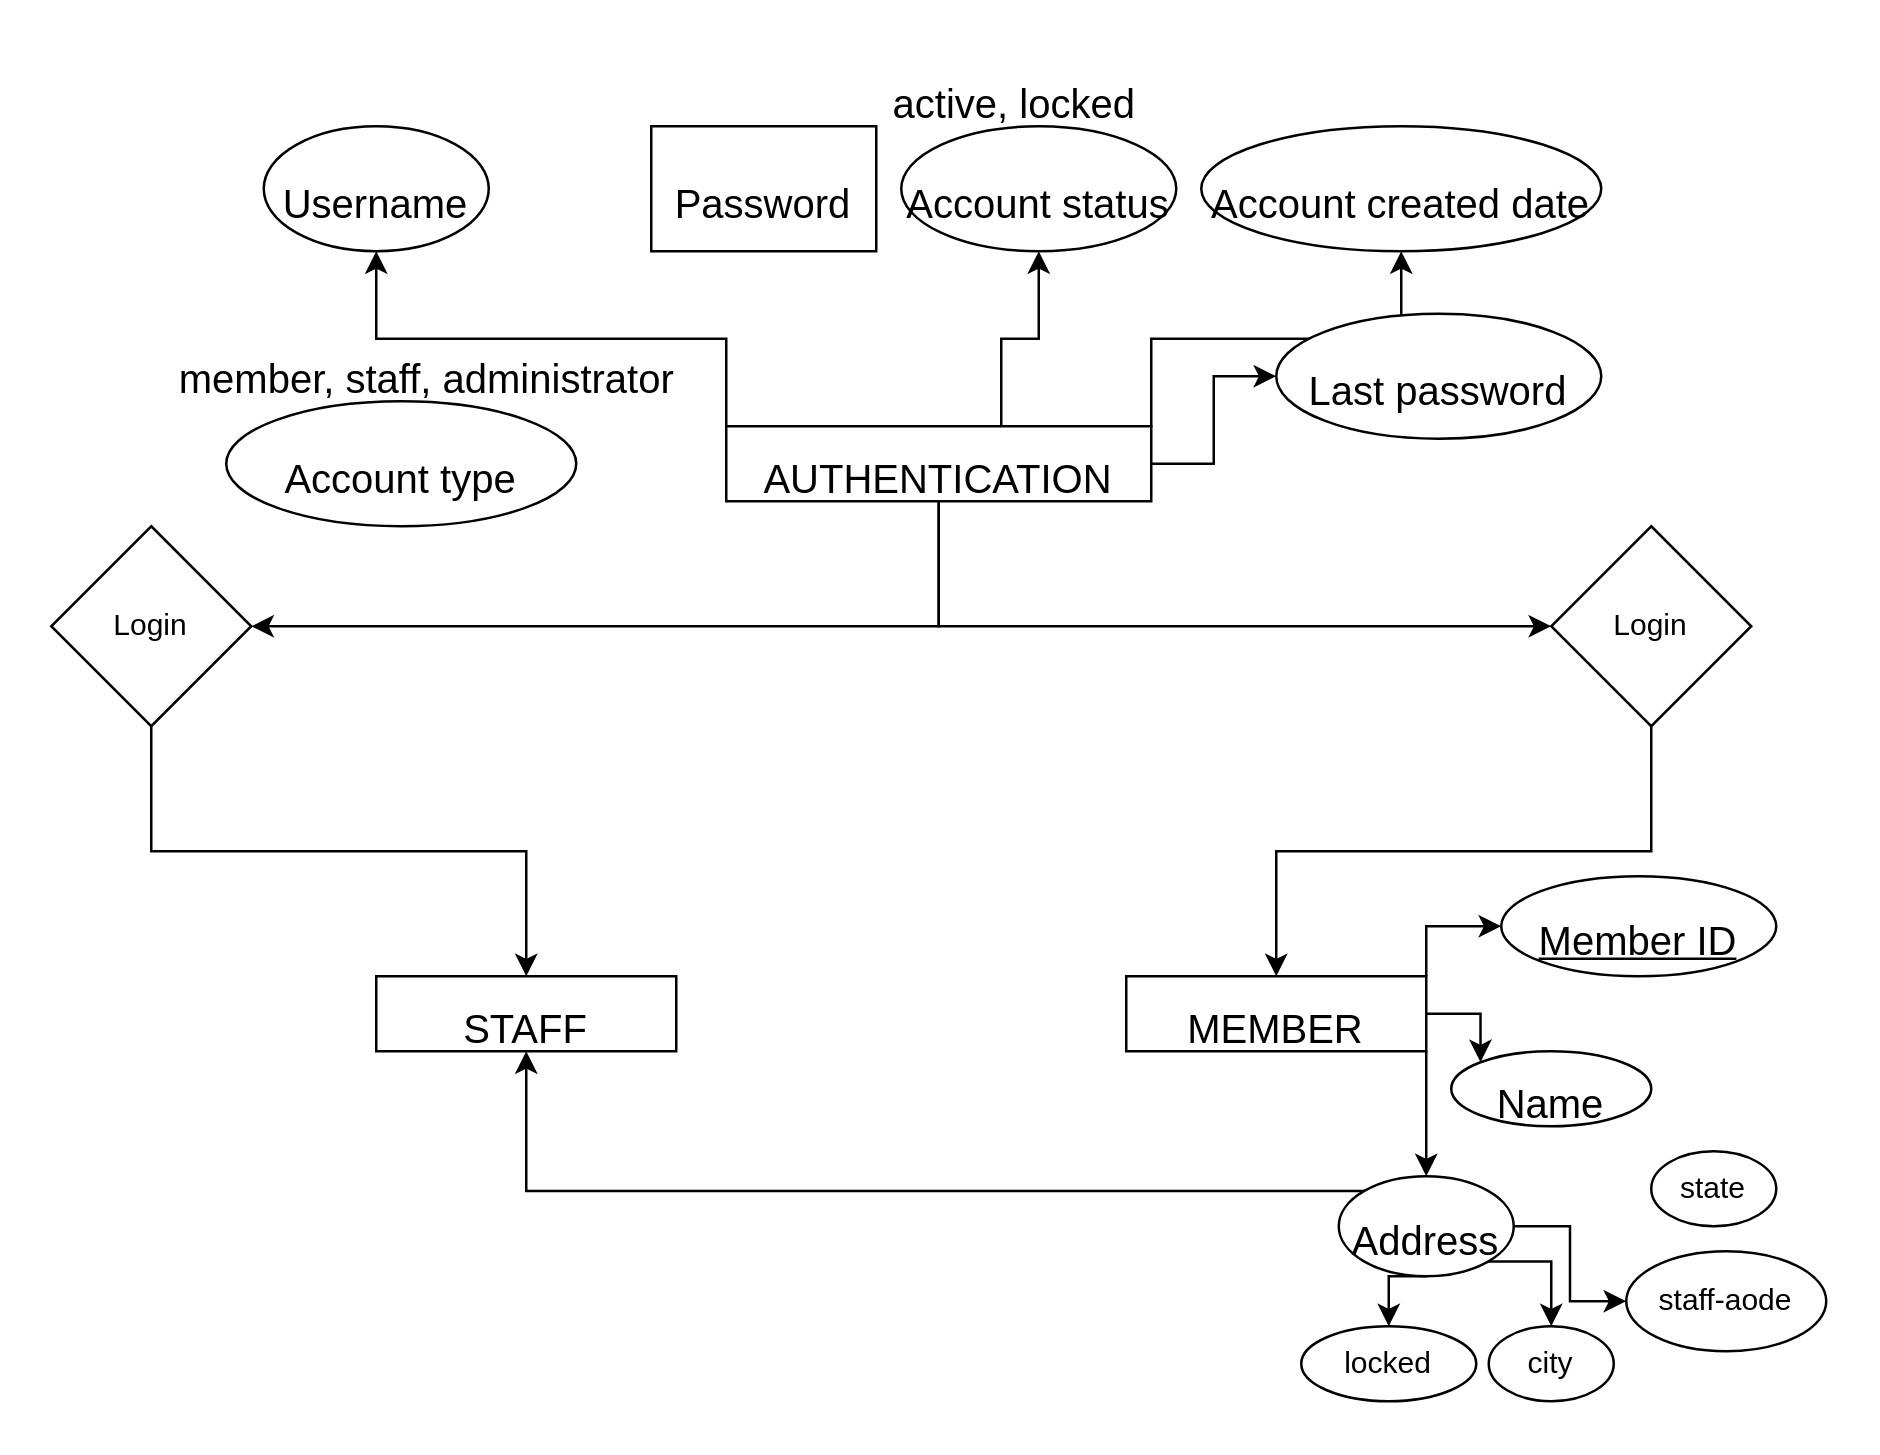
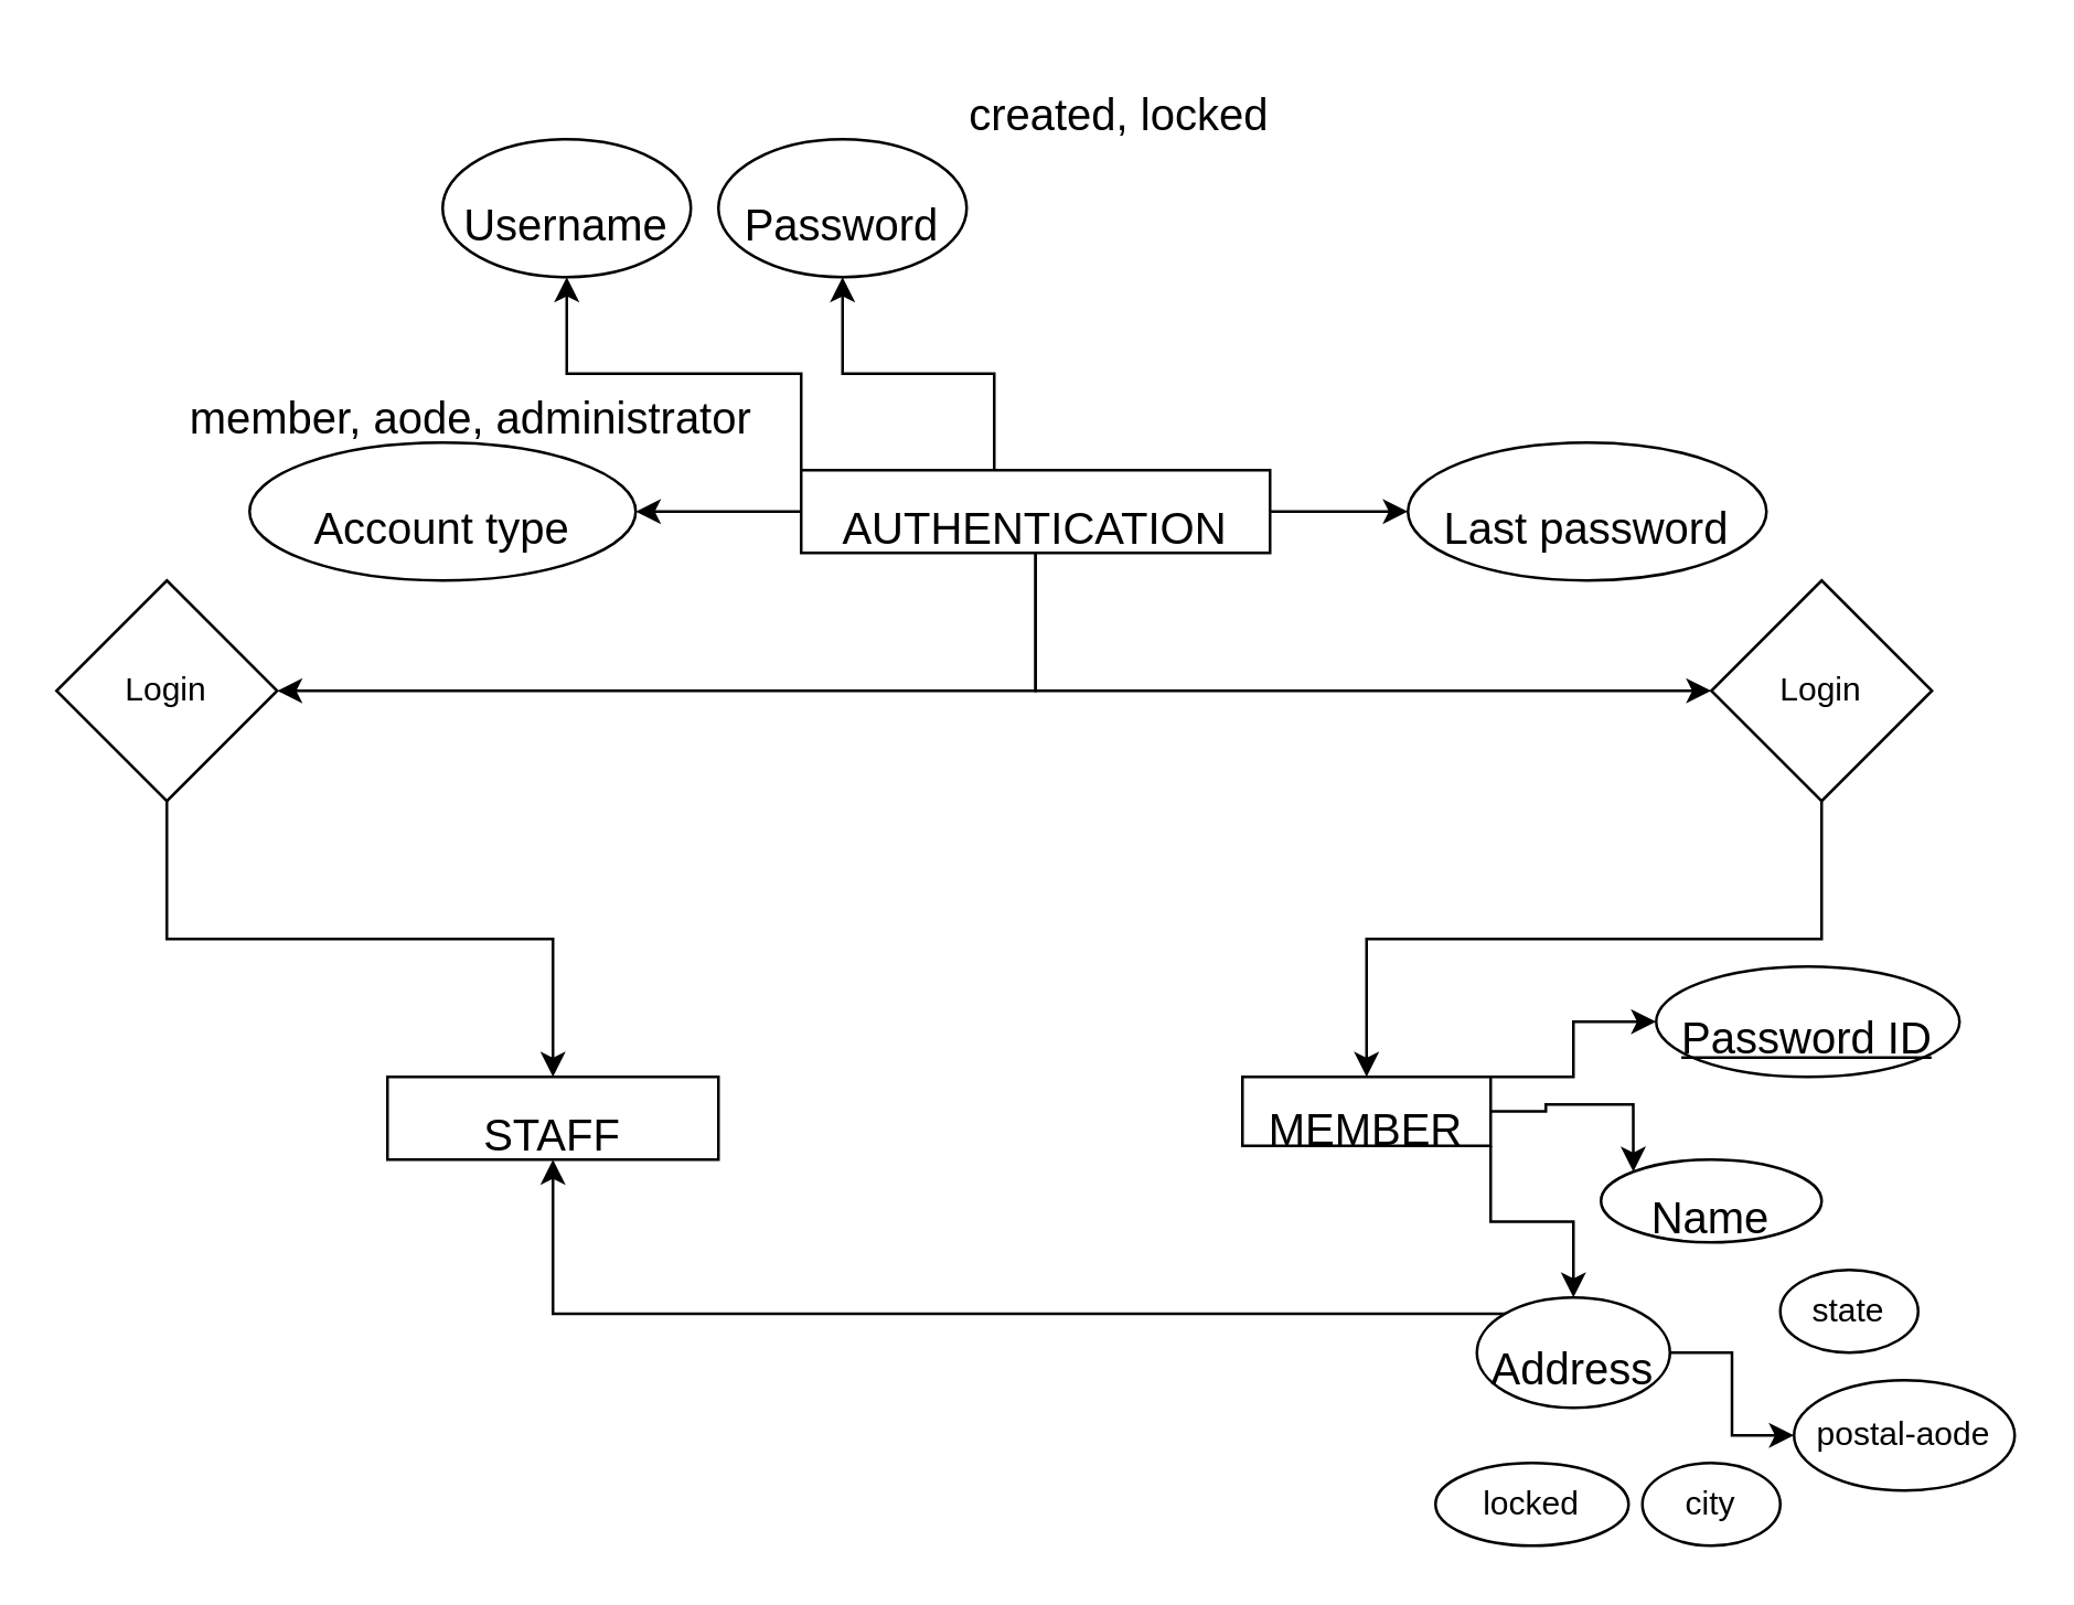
- <mxCell id="17" value="&lt;p data-darkreader-inline-color=&quot;&quot; data-darkreader-inline-bgcolor=&quot;&quot; data-darkreader-inline-bgimage=&quot;&quot; style=&quot;line-height: 1px; margin-bottom: 0cm; background: transparent; color: rgb(0, 0, 0); font-size: medium; text-align: start; --darkreader-inline-bgimage: initial; --darkreader-inline-bgcolor: transparent; --darkreader-inline-color: #e8e6e3;&quot;&gt;active, locked&lt;/p&gt;" style="text;html=1;align=center;verticalAlign=middle;resizable=0;points=[];autosize=1;strokeColor=none;fillColor=none;" vertex="1" parent="1"><mxGeometry x="345" y="20" width="120" height="30" as="geometry" /></mxCell>
+ <mxCell id="17" value="&lt;p data-darkreader-inline-color=&quot;&quot; data-darkreader-inline-bgcolor=&quot;&quot; data-darkreader-inline-bgimage=&quot;&quot; style=&quot;line-height: 1px; margin-bottom: 0cm; background: transparent; color: rgb(0, 0, 0); font-size: medium; text-align: start; --darkreader-inline-bgimage: initial; --darkreader-inline-bgcolor: transparent; --darkreader-inline-color: #e8e6e3;&quot;&gt;created, locked&lt;/p&gt;" style="text;html=1;align=center;verticalAlign=middle;resizable=0;points=[];autosize=1;strokeColor=none;fillColor=none;" vertex="1" parent="1"><mxGeometry x="345" y="20" width="120" height="30" as="geometry" /></mxCell>
- <mxCell id="11" value="&lt;p data-darkreader-inline-color=&quot;&quot; data-darkreader-inline-bgcolor=&quot;&quot; data-darkreader-inline-bgimage=&quot;&quot; style=&quot;line-height: 1px; margin-bottom: 0cm; background: transparent; color: rgb(0, 0, 0); font-size: medium; text-align: start; --darkreader-inline-bgimage: initial; --darkreader-inline-bgcolor: transparent; --darkreader-inline-color: #e8e6e3;&quot;&gt;Username&lt;/p&gt;" style="ellipse;whiteSpace=wrap;html=1;" vertex="1" parent="1"><mxGeometry x="105" y="50" width="90" height="50" as="geometry" /></mxCell>
+ <mxCell id="11" value="&lt;p data-darkreader-inline-color=&quot;&quot; data-darkreader-inline-bgcolor=&quot;&quot; data-darkreader-inline-bgimage=&quot;&quot; style=&quot;line-height: 1px; margin-bottom: 0cm; background: transparent; color: rgb(0, 0, 0); font-size: medium; text-align: start; --darkreader-inline-bgimage: initial; --darkreader-inline-bgcolor: transparent; --darkreader-inline-color: #e8e6e3;&quot;&gt;Username&lt;/p&gt;" style="ellipse;whiteSpace=wrap;html=1;" vertex="1" parent="1"><mxGeometry x="160" y="50" width="90" height="50" as="geometry" /></mxCell>
- <mxCell id="12" value="&lt;p data-darkreader-inline-color=&quot;&quot; data-darkreader-inline-bgcolor=&quot;&quot; data-darkreader-inline-bgimage=&quot;&quot; style=&quot;line-height: 1px; margin-bottom: 0cm; background: transparent; color: rgb(0, 0, 0); font-size: medium; text-align: start; --darkreader-inline-bgimage: initial; --darkreader-inline-bgcolor: transparent; --darkreader-inline-color: #e8e6e3;&quot;&gt;Password&lt;/p&gt;" style="whiteSpace=wrap;html=1;rounded=0;" vertex="1" parent="1"><mxGeometry x="260" y="50" width="90" height="50" as="geometry" /></mxCell>
+ <mxCell id="12" value="&lt;p data-darkreader-inline-color=&quot;&quot; data-darkreader-inline-bgcolor=&quot;&quot; data-darkreader-inline-bgimage=&quot;&quot; style=&quot;line-height: 1px; margin-bottom: 0cm; background: transparent; color: rgb(0, 0, 0); font-size: medium; text-align: start; --darkreader-inline-bgimage: initial; --darkreader-inline-bgcolor: transparent; --darkreader-inline-color: #e8e6e3;&quot;&gt;Password&lt;/p&gt;" style="ellipse;whiteSpace=wrap;html=1;" vertex="1" parent="1"><mxGeometry x="260" y="50" width="90" height="50" as="geometry" /></mxCell>
- <mxCell id="13" value="&lt;p data-darkreader-inline-color=&quot;&quot; data-darkreader-inline-bgcolor=&quot;&quot; data-darkreader-inline-bgimage=&quot;&quot; style=&quot;line-height: 1px; margin-bottom: 0cm; background: transparent; color: rgb(0, 0, 0); font-size: medium; text-align: start; --darkreader-inline-bgimage: initial; --darkreader-inline-bgcolor: transparent; --darkreader-inline-color: #e8e6e3;&quot;&gt;Account status&lt;/p&gt;" style="ellipse;whiteSpace=wrap;html=1;" vertex="1" parent="1"><mxGeometry x="360" y="50" width="110" height="50" as="geometry" /></mxCell>
- <mxCell id="14" value="&lt;p data-darkreader-inline-color=&quot;&quot; data-darkreader-inline-bgcolor=&quot;&quot; data-darkreader-inline-bgimage=&quot;&quot; style=&quot;line-height: 1px; margin-bottom: 0cm; background: transparent; color: rgb(0, 0, 0); font-size: medium; text-align: start; --darkreader-inline-bgimage: initial; --darkreader-inline-bgcolor: transparent; --darkreader-inline-color: #e8e6e3;&quot;&gt;Account created date&lt;/p&gt;" style="ellipse;whiteSpace=wrap;html=1;" vertex="1" parent="1"><mxGeometry x="480" y="50" width="160" height="50" as="geometry" /></mxCell>
+ <mxCell id="6" style="edgeStyle=orthogonalEdgeStyle;rounded=0;orthogonalLoop=1;jettySize=auto;html=1;exitX=0.25;exitY=0;exitDx=0;exitDy=0;entryX=0.5;entryY=1;entryDx=0;entryDy=0;" edge="1" parent="1" source="10" target="12"><mxGeometry relative="1" as="geometry"><Array as="points"><mxPoint x="360" y="170" /><mxPoint x="360" y="135" /><mxPoint x="305" y="135" /></Array></mxGeometry></mxCell>
- <mxCell id="5" style="edgeStyle=orthogonalEdgeStyle;rounded=0;orthogonalLoop=1;jettySize=auto;html=1;exitX=0.5;exitY=0;exitDx=0;exitDy=0;entryX=0.5;entryY=1;entryDx=0;entryDy=0;" edge="1" parent="1" source="10" target="13"><mxGeometry relative="1" as="geometry"><Array as="points"><mxPoint x="375" y="190" /><mxPoint x="400" y="190" /><mxPoint x="400" y="135" /><mxPoint x="415" y="135" /></Array></mxGeometry></mxCell>
- <mxCell id="4" style="edgeStyle=orthogonalEdgeStyle;rounded=0;orthogonalLoop=1;jettySize=auto;html=1;exitX=0.75;exitY=0;exitDx=0;exitDy=0;entryX=0.5;entryY=1;entryDx=0;entryDy=0;" edge="1" parent="1" source="10" target="14"><mxGeometry relative="1" as="geometry"><Array as="points"><mxPoint x="460" y="170" /><mxPoint x="460" y="135" /><mxPoint x="560" y="135" /></Array></mxGeometry></mxCell>
- <mxCell id="18" value="&lt;p data-darkreader-inline-color=&quot;&quot; data-darkreader-inline-bgcolor=&quot;&quot; data-darkreader-inline-bgimage=&quot;&quot; style=&quot;line-height: 1px; margin-bottom: 0cm; background: transparent; color: rgb(0, 0, 0); font-size: medium; text-align: start; --darkreader-inline-bgimage: initial; --darkreader-inline-bgcolor: transparent; --darkreader-inline-color: #e8e6e3;&quot;&gt;member, staff, administrator&lt;/p&gt;" style="text;html=1;align=center;verticalAlign=middle;resizable=0;points=[];autosize=1;strokeColor=none;fillColor=none;" vertex="1" parent="1"><mxGeometry x="60" y="130" width="220" height="30" as="geometry" /></mxCell>
+ <mxCell id="18" value="&lt;p data-darkreader-inline-color=&quot;&quot; data-darkreader-inline-bgcolor=&quot;&quot; data-darkreader-inline-bgimage=&quot;&quot; style=&quot;line-height: 1px; margin-bottom: 0cm; background: transparent; color: rgb(0, 0, 0); font-size: medium; text-align: start; --darkreader-inline-bgimage: initial; --darkreader-inline-bgcolor: transparent; --darkreader-inline-color: #e8e6e3;&quot;&gt;member, aode, administrator&lt;/p&gt;" style="text;html=1;align=center;verticalAlign=middle;resizable=0;points=[];autosize=1;strokeColor=none;fillColor=none;" vertex="1" parent="1"><mxGeometry x="60" y="130" width="220" height="30" as="geometry" /></mxCell>
- <mxCell id="16" value="&lt;p data-darkreader-inline-color=&quot;&quot; data-darkreader-inline-bgcolor=&quot;&quot; data-darkreader-inline-bgimage=&quot;&quot; style=&quot;line-height: 1px; margin-bottom: 0cm; background: transparent; color: rgb(0, 0, 0); font-size: medium; text-align: start; --darkreader-inline-bgimage: initial; --darkreader-inline-bgcolor: transparent; --darkreader-inline-color: #e8e6e3;&quot;&gt;Last password&lt;/p&gt;" style="ellipse;whiteSpace=wrap;html=1;" vertex="1" parent="1"><mxGeometry x="510" y="125" width="130" height="50" as="geometry" /></mxCell>
+ <mxCell id="16" value="&lt;p data-darkreader-inline-color=&quot;&quot; data-darkreader-inline-bgcolor=&quot;&quot; data-darkreader-inline-bgimage=&quot;&quot; style=&quot;line-height: 1px; margin-bottom: 0cm; background: transparent; color: rgb(0, 0, 0); font-size: medium; text-align: start; --darkreader-inline-bgimage: initial; --darkreader-inline-bgcolor: transparent; --darkreader-inline-color: #e8e6e3;&quot;&gt;Last password&lt;/p&gt;" style="ellipse;whiteSpace=wrap;html=1;" vertex="1" parent="1"><mxGeometry x="510" y="160" width="130" height="50" as="geometry" /></mxCell>
+ <mxCell id="2" style="edgeStyle=orthogonalEdgeStyle;rounded=0;orthogonalLoop=1;jettySize=auto;html=1;exitX=0;exitY=0.5;exitDx=0;exitDy=0;entryX=1;entryY=0.5;entryDx=0;entryDy=0;" edge="1" parent="1" source="10" target="15"><mxGeometry relative="1" as="geometry" /></mxCell>
- <mxCell id="28" value="&lt;p data-darkreader-inline-color=&quot;&quot; data-darkreader-inline-bgcolor=&quot;&quot; data-darkreader-inline-bgimage=&quot;&quot; style=&quot;line-height: 1px; margin-bottom: 0cm; background: transparent; color: rgb(0, 0, 0); font-size: medium; text-align: start; --darkreader-inline-bgimage: initial; --darkreader-inline-bgcolor: transparent; --darkreader-inline-color: #e8e6e3;&quot;&gt;&lt;u&gt;Member ID&lt;/u&gt;&lt;/p&gt;" style="ellipse;whiteSpace=wrap;html=1;" vertex="1" parent="1"><mxGeometry x="600" y="350" width="110" height="40" as="geometry" /></mxCell>
+ <mxCell id="28" value="&lt;p data-darkreader-inline-color=&quot;&quot; data-darkreader-inline-bgcolor=&quot;&quot; data-darkreader-inline-bgimage=&quot;&quot; style=&quot;line-height: 1px; margin-bottom: 0cm; background: transparent; color: rgb(0, 0, 0); font-size: medium; text-align: start; --darkreader-inline-bgimage: initial; --darkreader-inline-bgcolor: transparent; --darkreader-inline-color: #e8e6e3;&quot;&gt;&lt;u&gt;Password ID&lt;/u&gt;&lt;/p&gt;" style="ellipse;whiteSpace=wrap;html=1;" vertex="1" parent="1"><mxGeometry x="600" y="350" width="110" height="40" as="geometry" /></mxCell>
- <mxCell id="27" value="&lt;p data-darkreader-inline-color=&quot;&quot; data-darkreader-inline-bgcolor=&quot;&quot; data-darkreader-inline-bgimage=&quot;&quot; style=&quot;line-height: 1px; margin-bottom: 0cm; background: transparent; color: rgb(0, 0, 0); font-size: medium; text-align: start; --darkreader-inline-bgimage: initial; --darkreader-inline-bgcolor: transparent; --darkreader-inline-color: #e8e6e3;&quot;&gt;STAFF&lt;/p&gt;" style="whiteSpace=wrap;html=1;" vertex="1" parent="1"><mxGeometry x="150" y="390" width="120" height="30" as="geometry" /></mxCell>
+ <mxCell id="27" value="&lt;p data-darkreader-inline-color=&quot;&quot; data-darkreader-inline-bgcolor=&quot;&quot; data-darkreader-inline-bgimage=&quot;&quot; style=&quot;line-height: 1px; margin-bottom: 0cm; background: transparent; color: rgb(0, 0, 0); font-size: medium; text-align: start; --darkreader-inline-bgimage: initial; --darkreader-inline-bgcolor: transparent; --darkreader-inline-color: #e8e6e3;&quot;&gt;STAFF&lt;/p&gt;" style="whiteSpace=wrap;html=1;" vertex="1" parent="1"><mxGeometry x="140" y="390" width="120" height="30" as="geometry" /></mxCell>
- <mxCell id="24" value="&lt;p data-darkreader-inline-color=&quot;&quot; data-darkreader-inline-bgcolor=&quot;&quot; data-darkreader-inline-bgimage=&quot;&quot; style=&quot;line-height: 1px; margin-bottom: 0cm; background: transparent; color: rgb(0, 0, 0); font-size: medium; text-align: start; --darkreader-inline-bgimage: initial; --darkreader-inline-bgcolor: transparent; --darkreader-inline-color: #e8e6e3;&quot;&gt;MEMBER&lt;/p&gt;" style="whiteSpace=wrap;html=1;" vertex="1" parent="1"><mxGeometry x="450" y="390" width="120" height="30" as="geometry" /></mxCell>
+ <mxCell id="24" value="&lt;p data-darkreader-inline-color=&quot;&quot; data-darkreader-inline-bgcolor=&quot;&quot; data-darkreader-inline-bgimage=&quot;&quot; style=&quot;line-height: 1px; margin-bottom: 0cm; background: transparent; color: rgb(0, 0, 0); font-size: medium; text-align: start; --darkreader-inline-bgimage: initial; --darkreader-inline-bgcolor: transparent; --darkreader-inline-color: #e8e6e3;&quot;&gt;MEMBER&lt;/p&gt;" style="whiteSpace=wrap;html=1;" vertex="1" parent="1"><mxGeometry x="450" y="390" width="90" height="25" as="geometry" /></mxCell>
- <mxCell id="38" value="state" style="ellipse;whiteSpace=wrap;html=1;" vertex="1" parent="1"><mxGeometry x="660" y="460" width="50" height="30" as="geometry" /></mxCell>
+ <mxCell id="38" value="state" style="ellipse;whiteSpace=wrap;html=1;" vertex="1" parent="1"><mxGeometry x="645" y="460" width="50" height="30" as="geometry" /></mxCell>
- <mxCell id="32" style="edgeStyle=orthogonalEdgeStyle;rounded=0;orthogonalLoop=1;jettySize=auto;html=1;exitX=1;exitY=1;exitDx=0;exitDy=0;entryX=0.5;entryY=0;entryDx=0;entryDy=0;" edge="1" parent="1" source="34" target="35"><mxGeometry relative="1" as="geometry" /></mxCell>
- <mxCell id="33" style="edgeStyle=orthogonalEdgeStyle;rounded=0;orthogonalLoop=1;jettySize=auto;html=1;exitX=0.5;exitY=1;exitDx=0;exitDy=0;entryX=0.5;entryY=0;entryDx=0;entryDy=0;" edge="1" parent="1" source="34" target="36"><mxGeometry relative="1" as="geometry" /></mxCell>
- <mxCell id="37" value="staff-aode" style="ellipse;whiteSpace=wrap;html=1;" vertex="1" parent="1"><mxGeometry x="650" y="500" width="80" height="40" as="geometry" /></mxCell>
+ <mxCell id="37" value="postal-aode" style="ellipse;whiteSpace=wrap;html=1;" vertex="1" parent="1"><mxGeometry x="650" y="500" width="80" height="40" as="geometry" /></mxCell>
